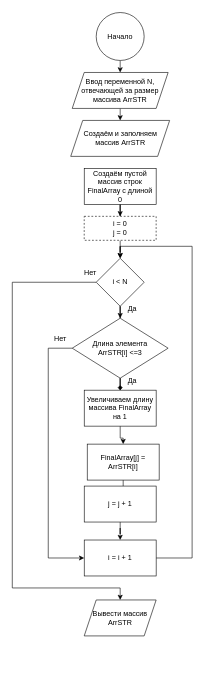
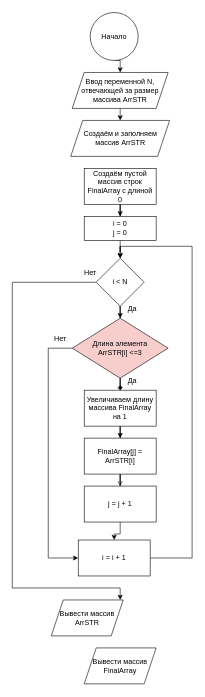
- <mxCell id="3" value="Начало" style="ellipse;whiteSpace=wrap;html=1;aspect=fixed;" parent="1" vertex="1"><mxGeometry x="160" width="80" height="80" as="geometry" y="20" /></mxCell>
+ <mxCell id="3" value="Начало" style="ellipse;whiteSpace=wrap;html=1;aspect=fixed;" parent="1" vertex="1"><mxGeometry x="150" y="20" width="80" height="80" as="geometry" /></mxCell>
- <mxCell id="8" value="i = 0&lt;br&gt;j = 0" style="whiteSpace=wrap;html=1;dashed=1;" parent="1" vertex="1"><mxGeometry x="140" y="360" width="120" height="40" as="geometry" /></mxCell>
+ <mxCell id="8" value="i = 0&lt;br&gt;j = 0" style="whiteSpace=wrap;html=1;" parent="1" vertex="1"><mxGeometry x="140" y="360" width="120" height="40" as="geometry" /></mxCell>
- <mxCell id="14" value="Длина элемента&lt;br&gt;ArrSTR[i] &amp;lt;=3" style="rhombus;whiteSpace=wrap;html=1;" parent="1" vertex="1"><mxGeometry x="120" y="530" width="160" height="100" as="geometry" /></mxCell>
+ <mxCell id="14" value="Длина элемента&lt;br&gt;ArrSTR[i] &amp;lt;=3" style="rhombus;whiteSpace=wrap;html=1;fillColor=#f8cecc;" parent="1" vertex="1"><mxGeometry x="120" y="530" width="160" height="100" as="geometry" /></mxCell>
- <mxCell id="18" value="FinalArray[j] = ArrSTR[i]" style="whiteSpace=wrap;html=1;" parent="1" vertex="1"><mxGeometry x="145" y="740" width="120" height="60" as="geometry" /></mxCell>
+ <mxCell id="18" value="FinalArray[j] = ArrSTR[i]" style="whiteSpace=wrap;html=1;" parent="1" vertex="1"><mxGeometry x="140" y="730" width="120" height="60" as="geometry" /></mxCell>
- <mxCell id="24" value="i = i + 1" style="whiteSpace=wrap;html=1;" parent="1" vertex="1"><mxGeometry x="140" y="900" width="120" height="60" as="geometry" /></mxCell>
+ <mxCell id="24" value="i = i + 1" style="whiteSpace=wrap;html=1;" parent="1" vertex="1"><mxGeometry x="130" y="900" width="120" height="60" as="geometry" /></mxCell>
- <mxCell id="27" value="Вывести массив ArrSTR" style="shape=parallelogram;perimeter=parallelogramPerimeter;whiteSpace=wrap;html=1;fixedSize=1;" parent="1" vertex="1"><mxGeometry x="140" y="1000" width="120" height="60" as="geometry" /></mxCell>
+ <mxCell id="27" value="Вывести массив ArrSTR" style="shape=parallelogram;perimeter=parallelogramPerimeter;whiteSpace=wrap;html=1;fixedSize=1;" parent="1" vertex="1"><mxGeometry x="85" y="1000" width="120" height="60" as="geometry" /></mxCell>
+ <mxCell id="28" value="Вывести массив FinalArray" style="shape=parallelogram;perimeter=parallelogramPerimeter;whiteSpace=wrap;html=1;fixedSize=1;" parent="1" vertex="1"><mxGeometry x="140" y="1080" width="120" height="60" as="geometry" /></mxCell>
